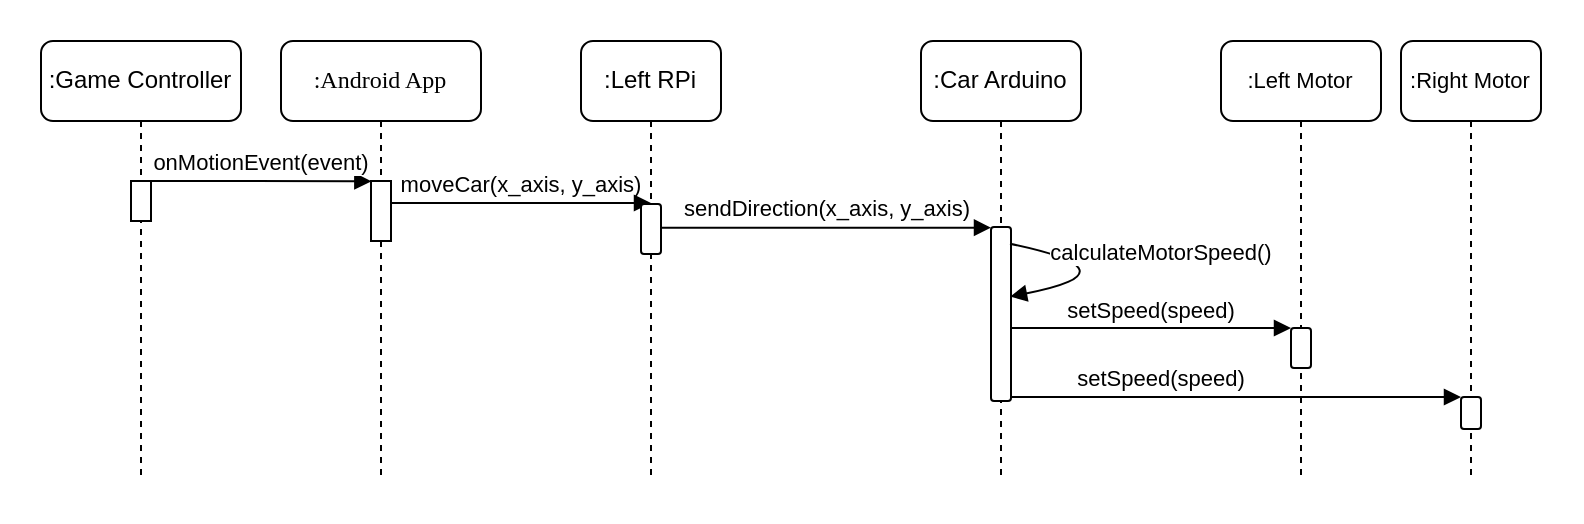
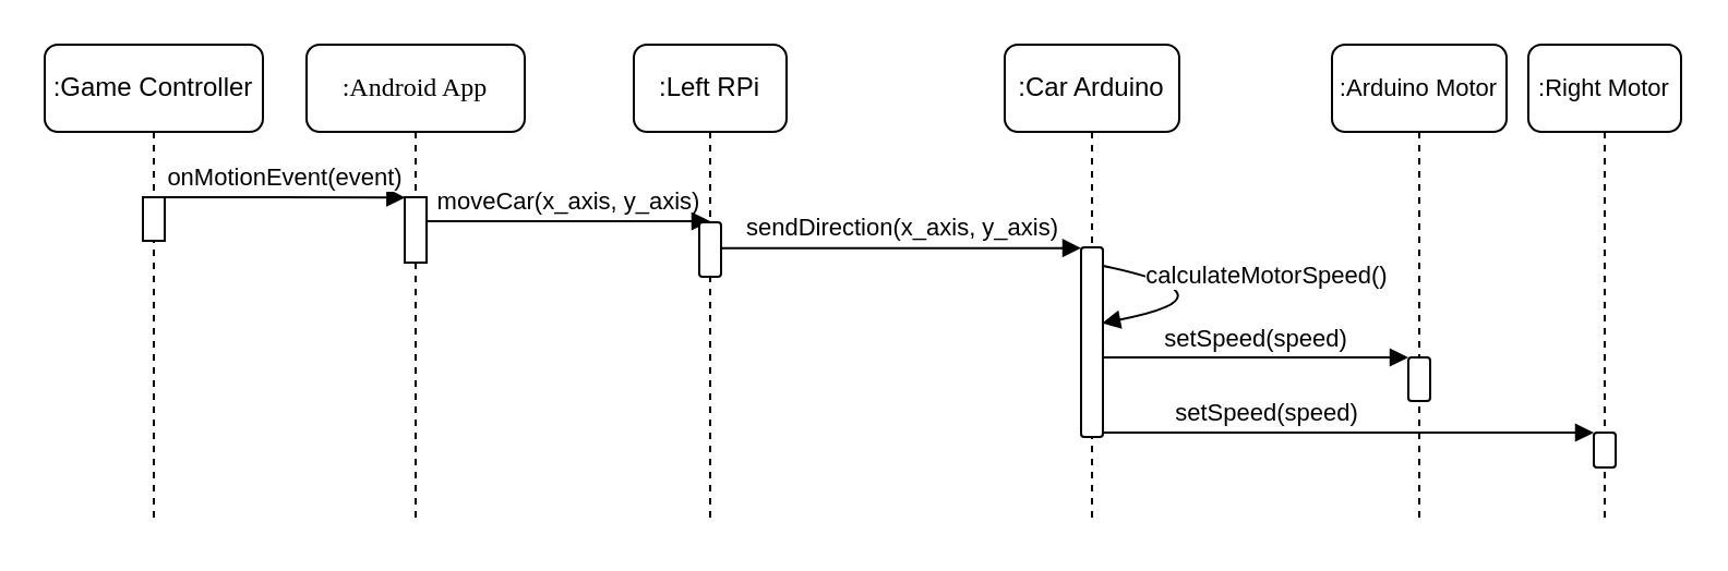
- <mxCell id="14" value=":Left Motor" style="shape=umlLifeline;perimeter=lifelinePerimeter;whiteSpace=wrap;html=1;container=1;collapsible=0;recursiveResize=0;outlineConnect=0;rounded=1;fontSize=11;" vertex="1" parent="1"><mxGeometry x="610" y="20" width="80" height="220" as="geometry" /></mxCell>
+ <mxCell id="14" value=":Arduino Motor" style="shape=umlLifeline;perimeter=lifelinePerimeter;whiteSpace=wrap;html=1;container=1;collapsible=0;recursiveResize=0;outlineConnect=0;rounded=1;fontSize=11;" vertex="1" parent="1"><mxGeometry x="610" y="20" width="80" height="220" as="geometry" /></mxCell>
